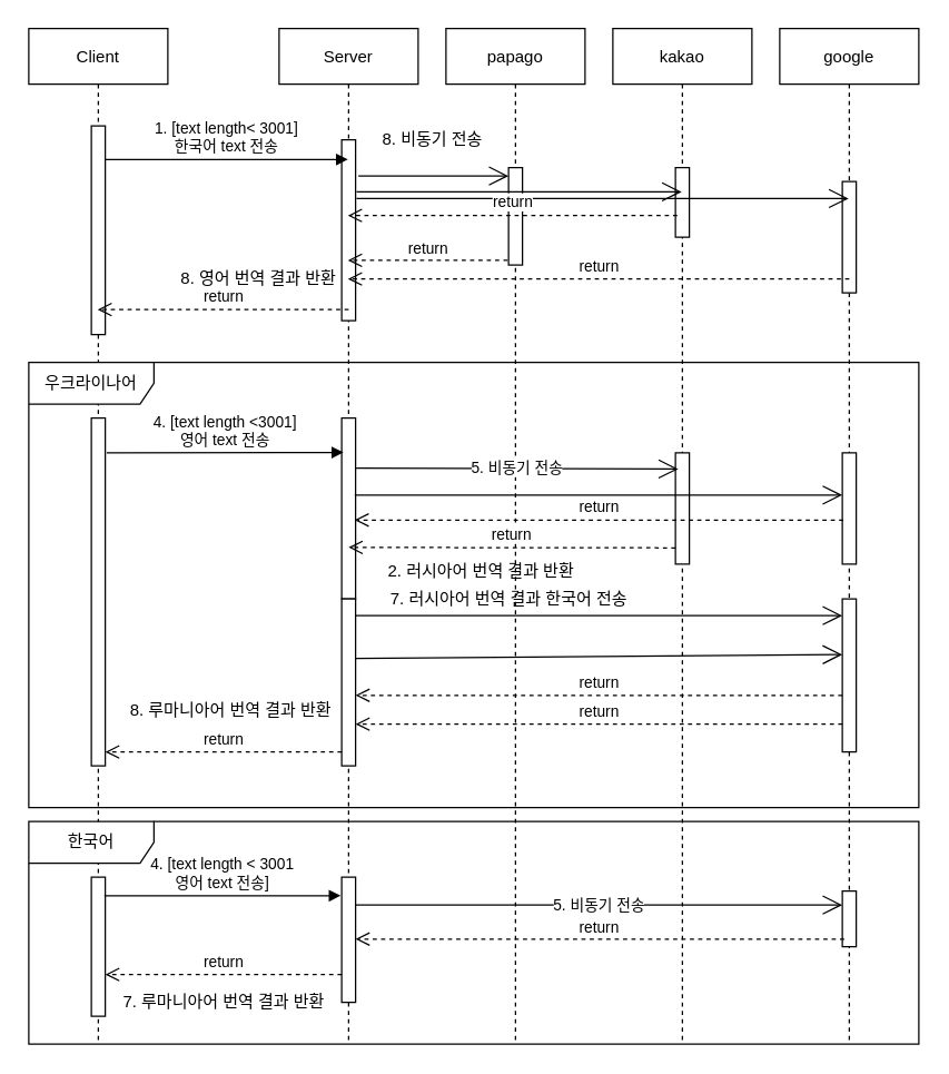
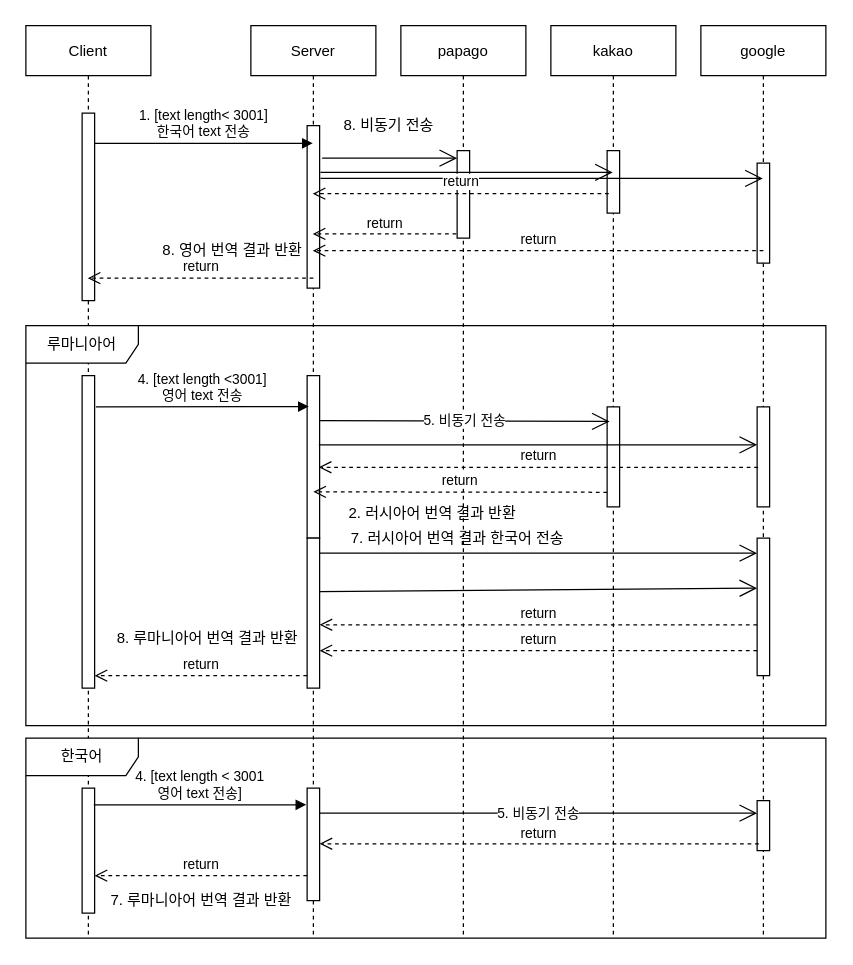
- <mxCell id="22" value="우크라이나어" style="shape=umlFrame;whiteSpace=wrap;html=1;width=90;height=30;" vertex="1" parent="1"><mxGeometry x="20" y="260" width="640" height="320" as="geometry" /></mxCell>
+ <mxCell id="22" value="루마니아어" style="shape=umlFrame;whiteSpace=wrap;html=1;width=90;height=30;" vertex="1" parent="1"><mxGeometry x="20" y="260" width="640" height="320" as="geometry" /></mxCell>
